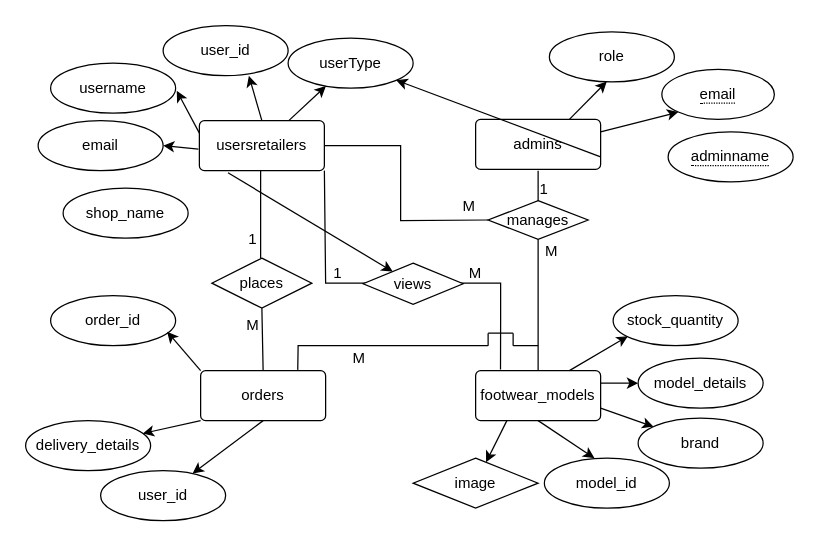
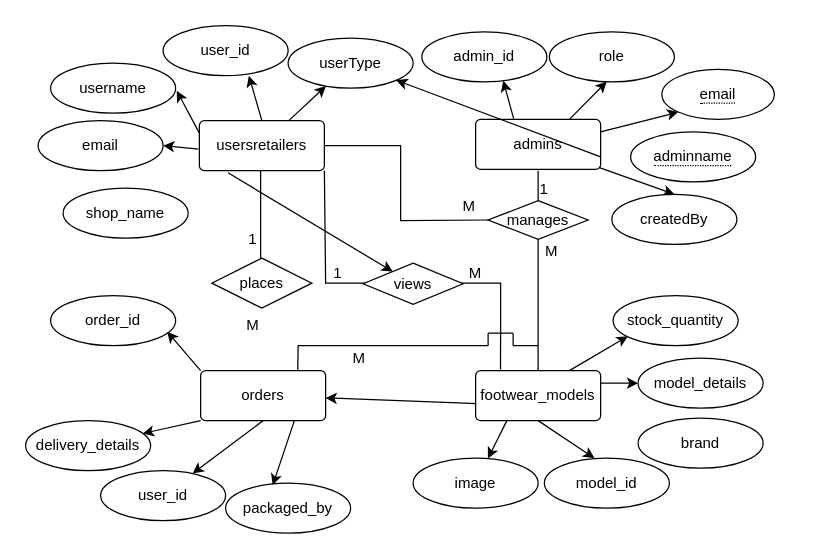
+ <mxCell id="5" value="admin_id" style="ellipse;whiteSpace=wrap;html=1;align=center;" parent="1" vertex="1"><mxGeometry x="337" y="25" width="100" height="40" as="geometry" /></mxCell>
+ <mxCell id="21" style="rounded=0;orthogonalLoop=1;jettySize=auto;html=1;exitX=0.304;exitY=-0.016;exitDx=0;exitDy=0;entryX=0.651;entryY=0.976;entryDx=0;entryDy=0;entryPerimeter=0;exitPerimeter=0;" parent="1" source="4" target="5" edge="1"><mxGeometry relative="1" as="geometry" /></mxCell>
- <mxCell id="8" value="&lt;span style=&quot;border-bottom: 1px dotted&quot;&gt;adminname&lt;/span&gt;" style="ellipse;whiteSpace=wrap;html=1;align=center;strokeColor=default;" parent="1" vertex="1"><mxGeometry x="534" y="105" width="100" height="40" as="geometry" /></mxCell>
+ <mxCell id="8" value="&lt;span style=&quot;border-bottom: 1px dotted&quot;&gt;adminname&lt;/span&gt;" style="ellipse;whiteSpace=wrap;html=1;align=center;strokeColor=default;" parent="1" vertex="1"><mxGeometry x="504" y="105" width="100" height="40" as="geometry" /></mxCell>
+ <mxCell id="3" style="rounded=0;orthogonalLoop=1;jettySize=auto;html=1;exitX=0.985;exitY=0.959;exitDx=0;exitDy=0;entryX=0.5;entryY=0;entryDx=0;entryDy=0;exitPerimeter=0;" parent="1" source="4" target="6" edge="1"><mxGeometry relative="1" as="geometry" /></mxCell>
+ <mxCell id="6" value="createdBy" style="ellipse;whiteSpace=wrap;html=1;align=center;" parent="1" vertex="1"><mxGeometry x="489" y="155" width="100" height="40" as="geometry" /></mxCell>
- <mxCell id="46" value="" style="endArrow=none;html=1;rounded=0;entryX=0.5;entryY=1;entryDx=0;entryDy=0;exitX=0.5;exitY=0;exitDx=0;exitDy=0;" edge="1" parent="1" source="25" target="47"><mxGeometry width="50" height="50" relative="1" as="geometry"><mxPoint x="210" y="296" as="sourcePoint" /><mxPoint x="209" y="136" as="targetPoint" /></mxGeometry></mxCell>
- <mxCell id="35" style="rounded=0;orthogonalLoop=1;jettySize=auto;html=1;exitX=1;exitY=0.75;exitDx=0;exitDy=0;" edge="1" parent="1" source="36" target="40"><mxGeometry relative="1" as="geometry" /></mxCell>
+ <mxCell id="35" style="rounded=0;orthogonalLoop=1;jettySize=auto;html=1;exitX=1;exitY=0.75;exitDx=0;exitDy=0;" edge="1" parent="1" source="36" target="25"><mxGeometry relative="1" as="geometry" /></mxCell>
+ <mxCell id="31" style="rounded=0;orthogonalLoop=1;jettySize=auto;html=1;exitX=0.75;exitY=1;exitDx=0;exitDy=0;entryX=0.377;entryY=0.04;entryDx=0;entryDy=0;entryPerimeter=0;" parent="1" source="25" target="27" edge="1"><mxGeometry relative="1" as="geometry" /></mxCell>
- <mxCell id="37" value="image" style="rhombus;whiteSpace=wrap;html=1;align=center;" parent="1" vertex="1"><mxGeometry x="330" y="366" width="100" height="40" as="geometry" /></mxCell>
+ <mxCell id="37" value="image" style="ellipse;whiteSpace=wrap;html=1;align=center;" parent="1" vertex="1"><mxGeometry x="330" y="366" width="100" height="40" as="geometry" /></mxCell>
+ <mxCell id="27" value="packaged_by" style="ellipse;whiteSpace=wrap;html=1;align=center;" parent="1" vertex="1"><mxGeometry x="180" y="386" width="100" height="40" as="geometry" /></mxCell>
